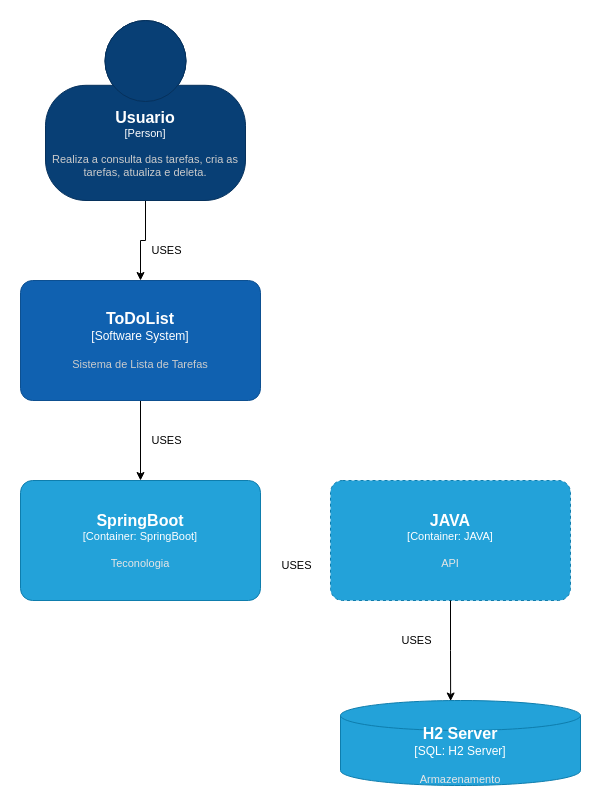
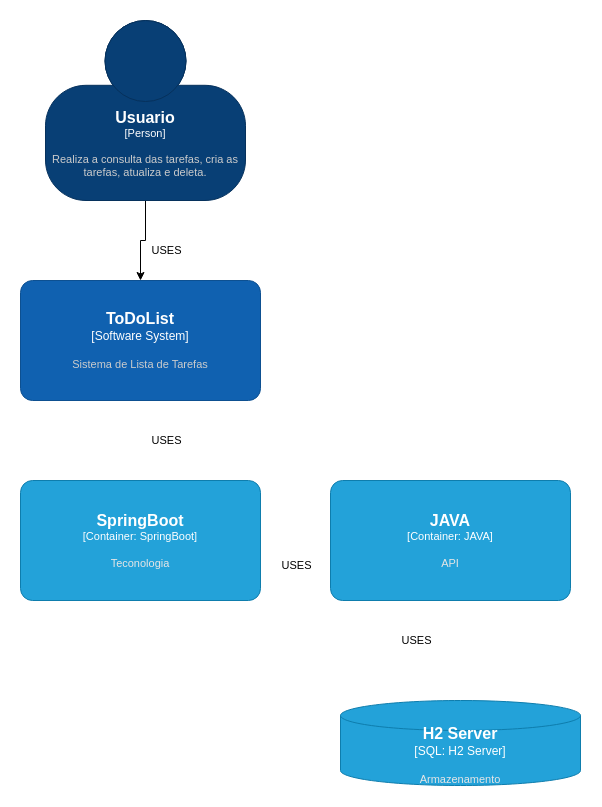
- <mxCell id="5" style="edgeStyle=orthogonalEdgeStyle;rounded=0;orthogonalLoop=1;jettySize=auto;html=1;exitX=0.5;exitY=1;exitDx=0;exitDy=0;exitPerimeter=0;" edge="1" parent="1" source="6" target="7"><mxGeometry relative="1" as="geometry" /></mxCell>
- <mxCell id="8" value="&lt;font style=&quot;font-size: 16px&quot;&gt;&lt;b&gt;JAVA&lt;/b&gt;&lt;/font&gt;&lt;div&gt;[Container: JAVA]&lt;/div&gt;&lt;br&gt;&lt;div&gt;&lt;font style=&quot;font-size: 11px&quot;&gt;&lt;font color=&quot;#E6E6E6&quot;&gt;API&lt;/font&gt;&lt;/div&gt;" style="rounded=1;whiteSpace=wrap;html=1;fontSize=11;labelBackgroundColor=none;fillColor=#23A2D9;fontColor=#ffffff;align=center;arcSize=10;strokeColor=#0E7DAD;metaEdit=1;resizable=0;points=[[0.25,0,0],[0.5,0,0],[0.75,0,0],[1,0.25,0],[1,0.5,0],[1,0.75,0],[0.75,1,0],[0.5,1,0],[0.25,1,0],[0,0.75,0],[0,0.5,0],[0,0.25,0]];dashed=1;" vertex="1" parent="1"><mxGeometry x="330" y="480" width="240" height="120" as="geometry" /></mxCell>
+ <mxCell id="8" value="&lt;font style=&quot;font-size: 16px&quot;&gt;&lt;b&gt;JAVA&lt;/b&gt;&lt;/font&gt;&lt;div&gt;[Container: JAVA]&lt;/div&gt;&lt;br&gt;&lt;div&gt;&lt;font style=&quot;font-size: 11px&quot;&gt;&lt;font color=&quot;#E6E6E6&quot;&gt;API&lt;/font&gt;&lt;/div&gt;" style="rounded=1;whiteSpace=wrap;html=1;fontSize=11;labelBackgroundColor=none;fillColor=#23A2D9;fontColor=#ffffff;align=center;arcSize=10;strokeColor=#0E7DAD;metaEdit=1;resizable=0;points=[[0.25,0,0],[0.5,0,0],[0.75,0,0],[1,0.25,0],[1,0.5,0],[1,0.75,0],[0.75,1,0],[0.5,1,0],[0.25,1,0],[0,0.75,0],[0,0.5,0],[0,0.25,0]];" vertex="1" parent="1"><mxGeometry x="330" y="480" width="240" height="120" as="geometry" /></mxCell>
- <mxCell id="13" style="edgeStyle=orthogonalEdgeStyle;rounded=0;orthogonalLoop=1;jettySize=auto;html=1;exitX=0.5;exitY=1;exitDx=0;exitDy=0;exitPerimeter=0;entryX=0.459;entryY=0.006;entryDx=0;entryDy=0;entryPerimeter=0;" edge="1" parent="1" source="8" target="12"><mxGeometry relative="1" as="geometry" /></mxCell>
